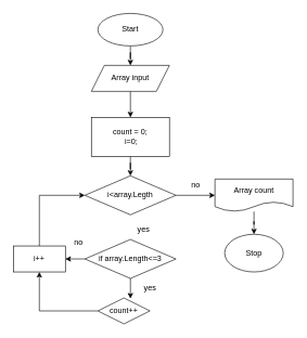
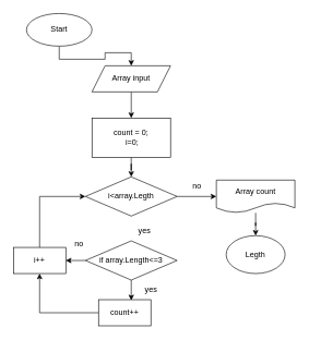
- <mxCell id="3" value="Start" style="ellipse;whiteSpace=wrap;html=1;" parent="1" vertex="1"><mxGeometry x="150" y="20" width="100" height="50" as="geometry" /></mxCell>
+ <mxCell id="3" value="Start" style="ellipse;whiteSpace=wrap;html=1;" parent="1" vertex="1"><mxGeometry x="40" y="20" width="100" height="50" as="geometry" /></mxCell>
- <mxCell id="19" value="Stop" style="ellipse;whiteSpace=wrap;html=1;" vertex="1" parent="1"><mxGeometry x="345" y="360" width="90" height="58" as="geometry" /></mxCell>
+ <mxCell id="19" value="Legth" style="ellipse;whiteSpace=wrap;html=1;" vertex="1" parent="1"><mxGeometry x="345" y="360" width="90" height="58" as="geometry" /></mxCell>
- <mxCell id="22" value="count++" style="rhombus;whiteSpace=wrap;html=1;" vertex="1" parent="1"><mxGeometry x="150" y="458" width="80" height="40" as="geometry" /></mxCell>
+ <mxCell id="22" value="count++" style="rounded=0;whiteSpace=wrap;html=1;" vertex="1" parent="1"><mxGeometry x="150" y="458" width="80" height="40" as="geometry" /></mxCell>
